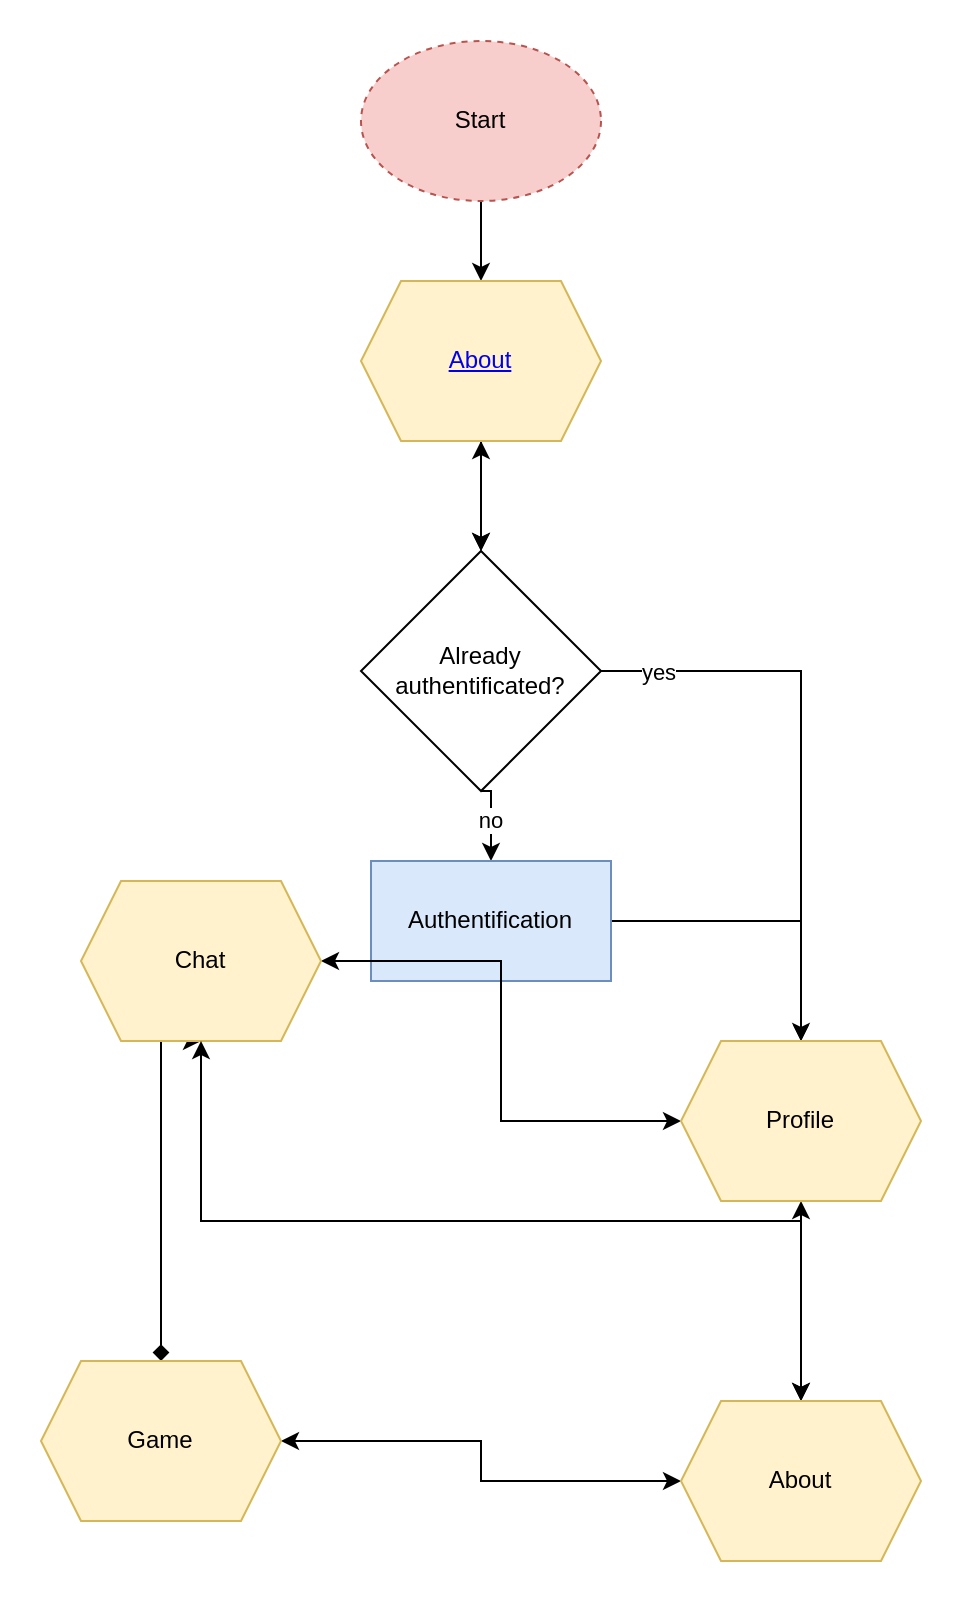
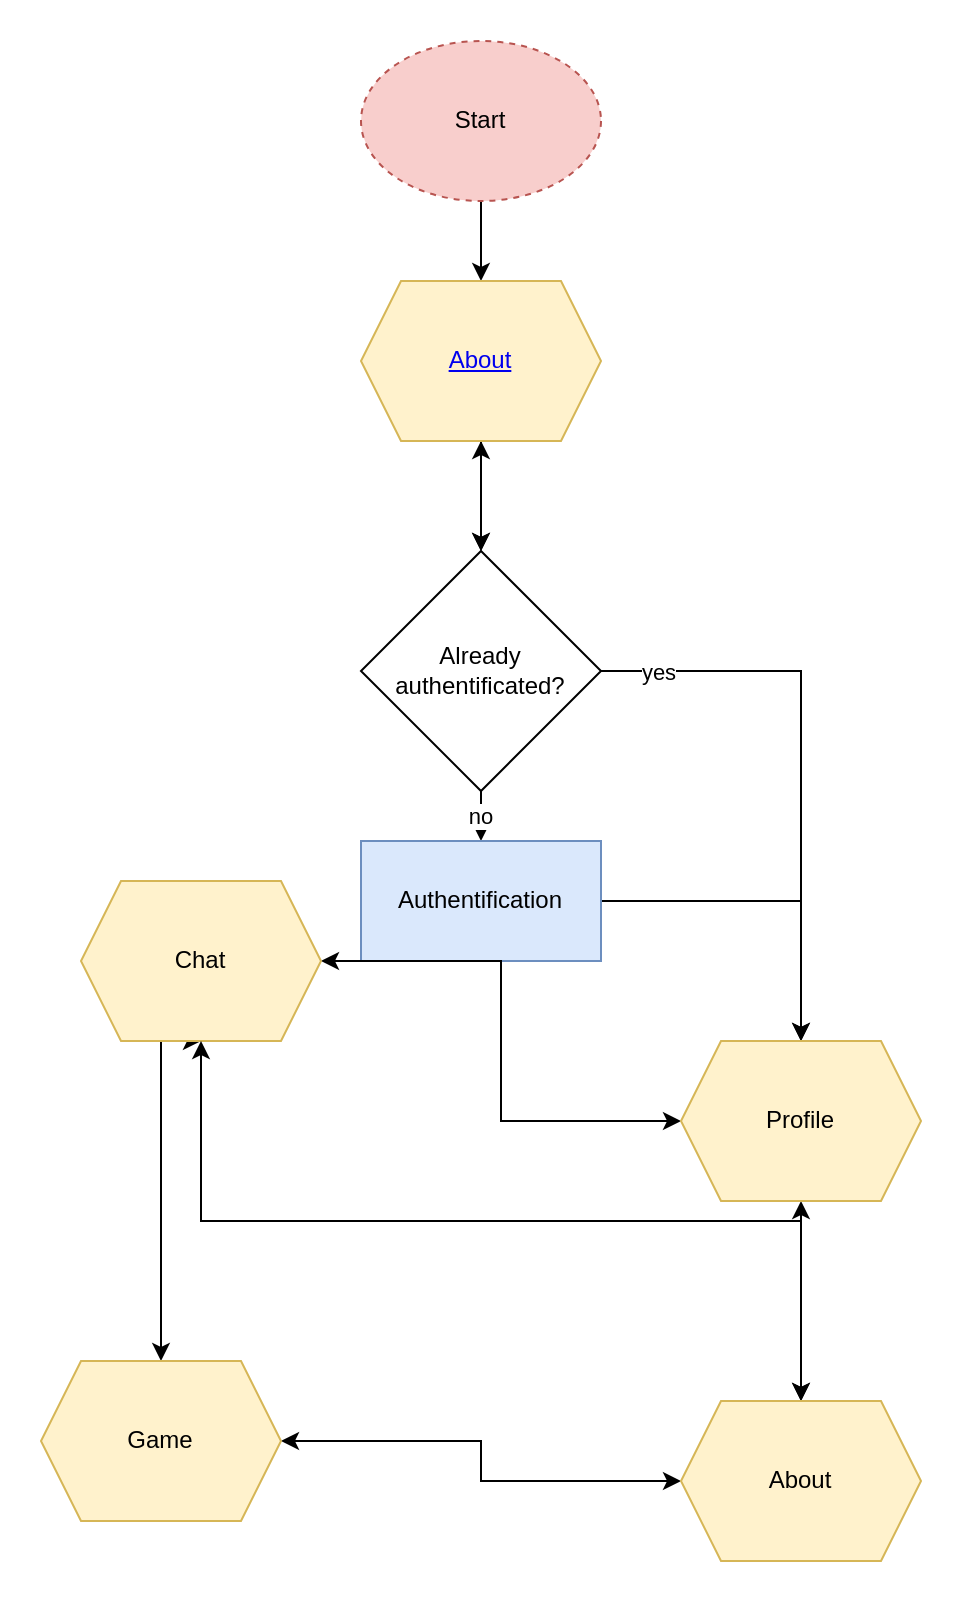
- <mxCell id="2" style="edgeStyle=orthogonalEdgeStyle;rounded=0;orthogonalLoop=1;jettySize=auto;html=1;exitX=1;exitY=0.5;exitDx=0;exitDy=0;endArrow=open;" edge="1" parent="1" source="5" target="12"><mxGeometry relative="1" as="geometry" /></mxCell>
+ <mxCell id="2" style="edgeStyle=orthogonalEdgeStyle;rounded=0;orthogonalLoop=1;jettySize=auto;html=1;exitX=1;exitY=0.5;exitDx=0;exitDy=0;" edge="1" parent="1" source="5" target="12"><mxGeometry relative="1" as="geometry" /></mxCell>
- <mxCell id="7" value="Authentification" style="rounded=0;whiteSpace=wrap;html=1;fillColor=#dae8fc;strokeColor=#6c8ebf;" vertex="1" parent="1"><mxGeometry x="185" y="430" width="120" height="60" as="geometry" /></mxCell>
+ <mxCell id="7" value="Authentification" style="rounded=0;whiteSpace=wrap;html=1;fillColor=#dae8fc;strokeColor=#6c8ebf;" vertex="1" parent="1"><mxGeometry x="180" y="420" width="120" height="60" as="geometry" /></mxCell>
- <mxCell id="13" style="edgeStyle=orthogonalEdgeStyle;rounded=0;orthogonalLoop=1;jettySize=auto;html=1;exitX=0.5;exitY=1;exitDx=0;exitDy=0;entryX=0.5;entryY=0;entryDx=0;entryDy=0;startArrow=classic;startFill=1;endArrow=diamond;" edge="1" parent="1" source="14" target="16"><mxGeometry relative="1" as="geometry"><Array as="points"><mxPoint x="80" y="670" /><mxPoint x="80" y="670" /></Array></mxGeometry></mxCell>
+ <mxCell id="13" style="edgeStyle=orthogonalEdgeStyle;rounded=0;orthogonalLoop=1;jettySize=auto;html=1;exitX=0.5;exitY=1;exitDx=0;exitDy=0;entryX=0.5;entryY=0;entryDx=0;entryDy=0;startArrow=classic;startFill=1;" edge="1" parent="1" source="14" target="16"><mxGeometry relative="1" as="geometry"><Array as="points"><mxPoint x="80" y="670" /><mxPoint x="80" y="670" /></Array></mxGeometry></mxCell>
